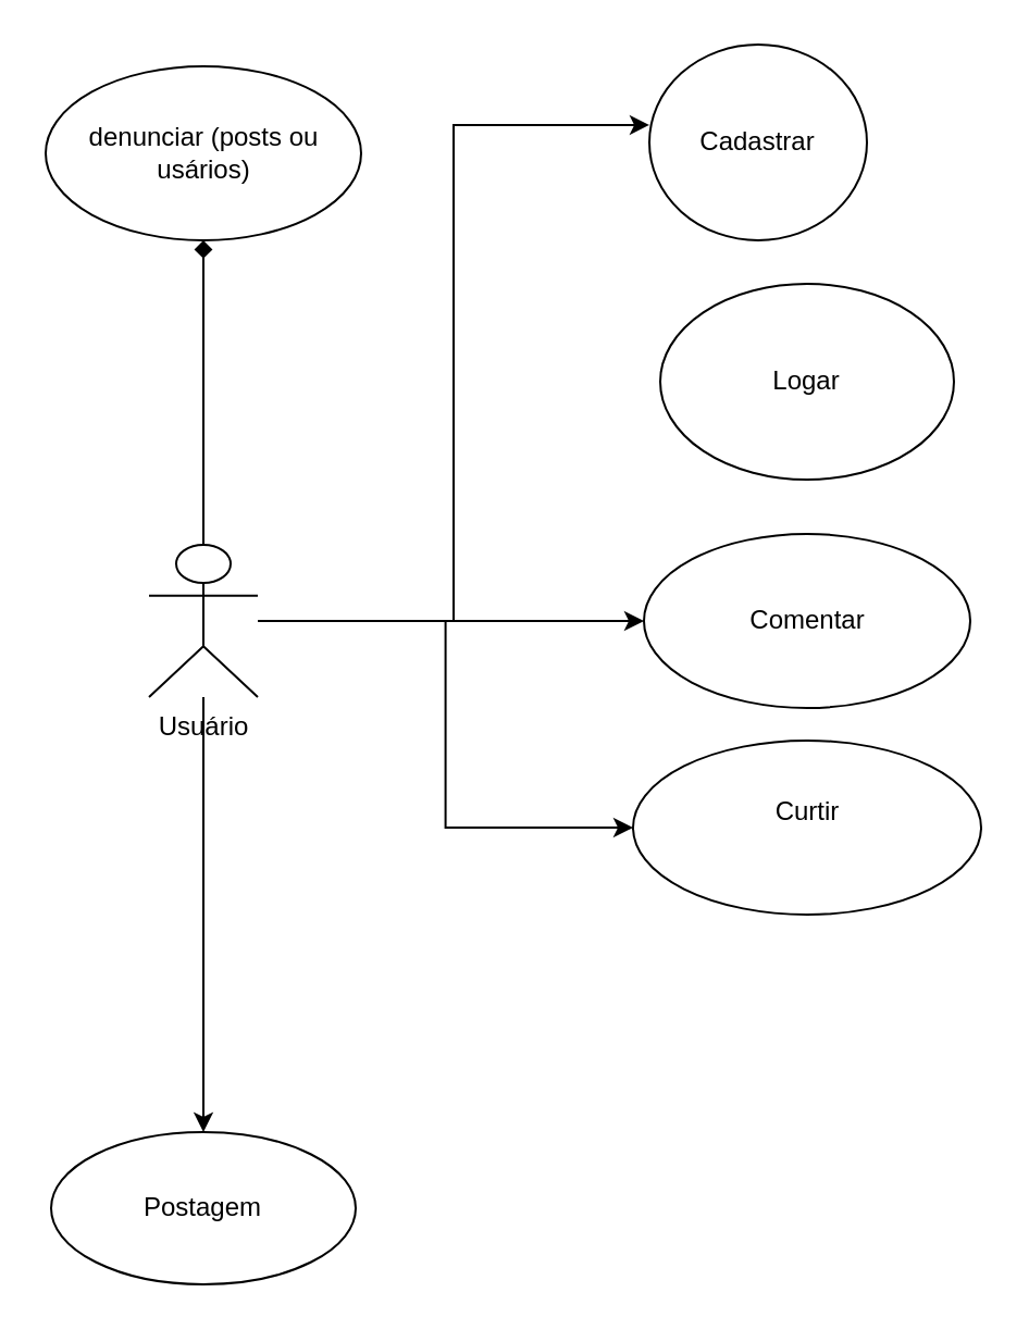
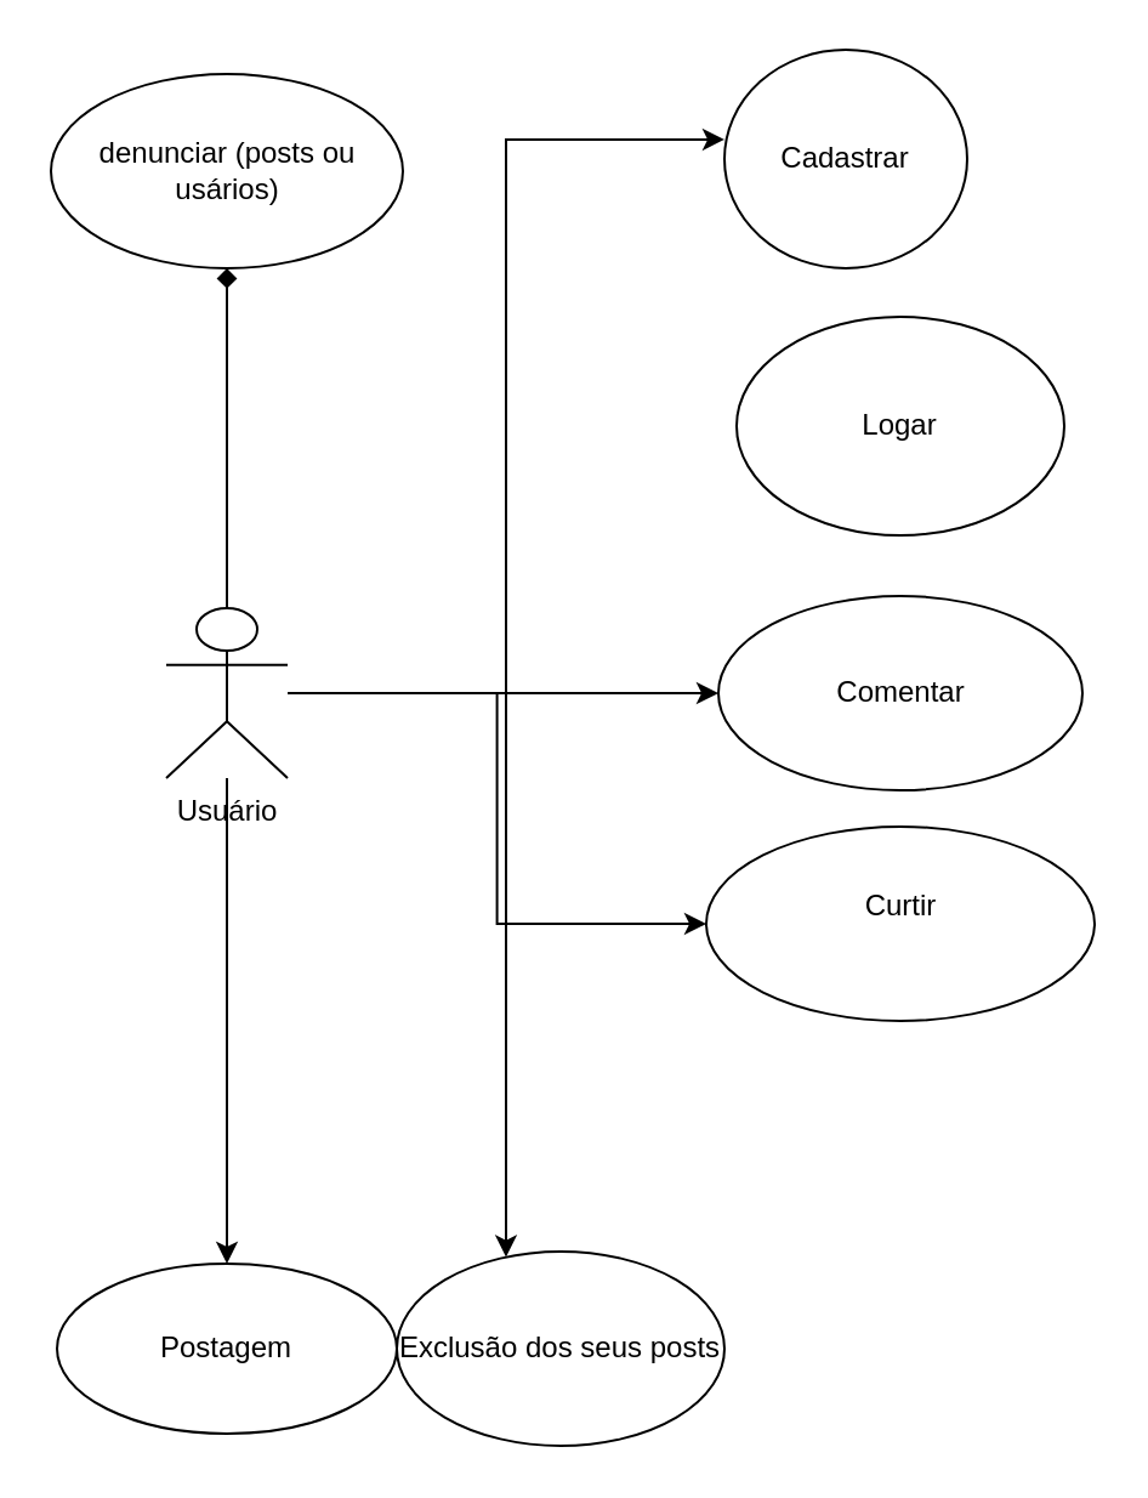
+ <mxCell id="5" style="edgeStyle=orthogonalEdgeStyle;rounded=0;orthogonalLoop=1;jettySize=auto;html=1;" edge="1" parent="1" source="7" target="11"><mxGeometry relative="1" as="geometry"><mxPoint x="208" y="470" as="targetPoint" /><Array as="points"><mxPoint x="208" y="285" /></Array></mxGeometry></mxCell>
+ <mxCell id="11" value="Exclusão dos seus posts" style="ellipse;whiteSpace=wrap;html=1;" vertex="1" parent="1"><mxGeometry x="163" y="515" width="135" height="80" as="geometry" /></mxCell>
